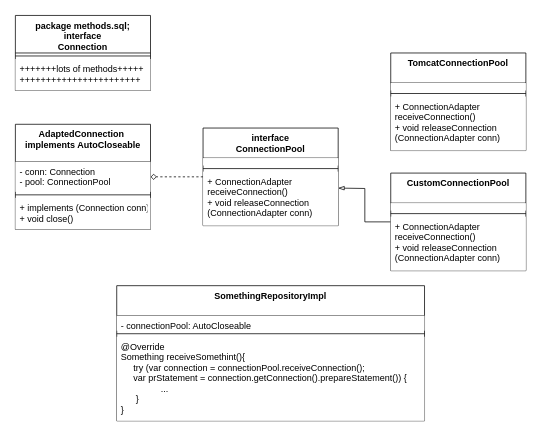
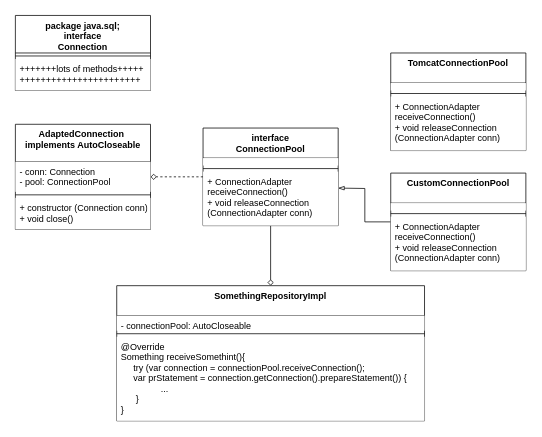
- <mxCell id="25" value="package methods.sql;&#10;interface&#10;Connection" style="swimlane;fontStyle=1;align=center;verticalAlign=top;childLayout=stackLayout;horizontal=1;startSize=50;horizontalStack=0;resizeParent=1;resizeParentMax=0;resizeLast=0;collapsible=1;marginBottom=0;fillColor=#FFFFFF;" vertex="1" parent="1"><mxGeometry x="20" y="20" width="180" height="100" as="geometry" /></mxCell>
+ <mxCell id="25" value="package java.sql;&#10;interface&#10;Connection" style="swimlane;fontStyle=1;align=center;verticalAlign=top;childLayout=stackLayout;horizontal=1;startSize=50;horizontalStack=0;resizeParent=1;resizeParentMax=0;resizeLast=0;collapsible=1;marginBottom=0;fillColor=#FFFFFF;" vertex="1" parent="1"><mxGeometry x="20" y="20" width="180" height="100" as="geometry" /></mxCell>
- <mxCell id="5" value="+ implements (Connection conn)&#10;+ void close()" style="text;strokeColor=none;align=left;verticalAlign=top;spacingLeft=4;spacingRight=4;overflow=hidden;rotatable=0;points=[[0,0.5],[1,0.5]];portConstraint=eastwest;fillColor=#ffffff;" vertex="1" parent="2"><mxGeometry y="98" width="180" height="42" as="geometry" /></mxCell>
+ <mxCell id="5" value="+ constructor (Connection conn)&#10;+ void close()" style="text;strokeColor=none;align=left;verticalAlign=top;spacingLeft=4;spacingRight=4;overflow=hidden;rotatable=0;points=[[0,0.5],[1,0.5]];portConstraint=eastwest;fillColor=#ffffff;" vertex="1" parent="2"><mxGeometry y="98" width="180" height="42" as="geometry" /></mxCell>
+ <mxCell id="7" style="edgeStyle=orthogonalEdgeStyle;rounded=0;orthogonalLoop=1;jettySize=auto;html=1;exitX=0.5;exitY=1;exitDx=0;exitDy=0;entryX=0.5;entryY=0;entryDx=0;entryDy=0;endArrow=diamond;endFill=0;fontSize=11;" edge="1" parent="1" source="8" target="21"><mxGeometry relative="1" as="geometry" /></mxCell>
